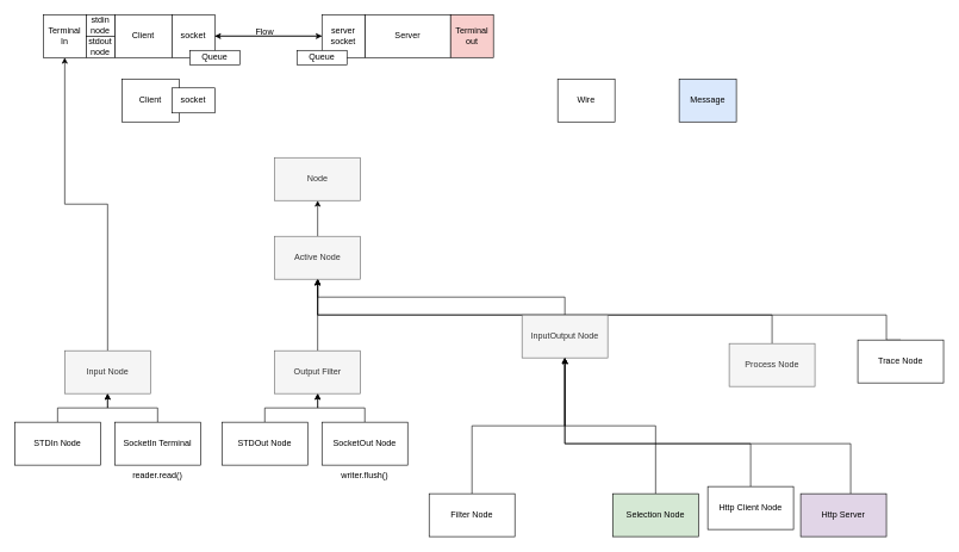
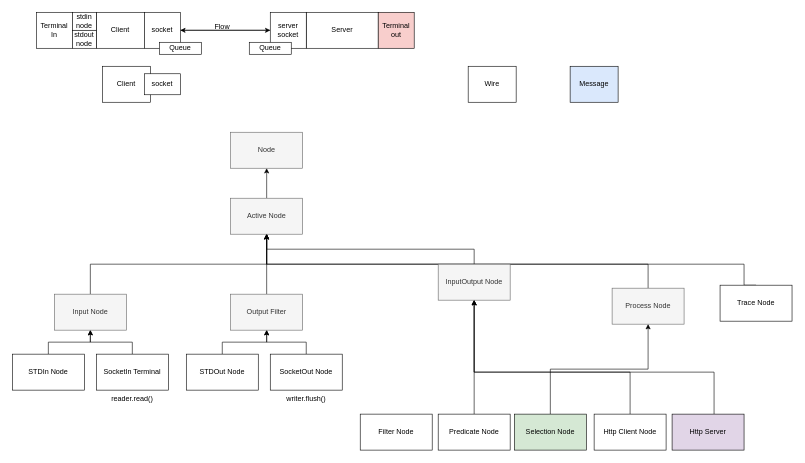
- <mxCell id="6" style="edgeStyle=orthogonalEdgeStyle;rounded=0;orthogonalLoop=1;jettySize=auto;html=1;exitX=0.5;exitY=0;exitDx=0;exitDy=0;" parent="1" source="7" target="17" edge="1"><mxGeometry relative="1" as="geometry" /></mxCell>
+ <mxCell id="6" style="edgeStyle=orthogonalEdgeStyle;rounded=0;orthogonalLoop=1;jettySize=auto;html=1;exitX=0.5;exitY=0;exitDx=0;exitDy=0;entryX=0.5;entryY=1;entryDx=0;entryDy=0;" parent="1" source="7" target="5" edge="1"><mxGeometry relative="1" as="geometry" /></mxCell>
- <mxCell id="40" style="edgeStyle=orthogonalEdgeStyle;rounded=0;orthogonalLoop=1;jettySize=auto;html=1;exitX=0.5;exitY=0;exitDx=0;exitDy=0;entryX=0.5;entryY=1;entryDx=0;entryDy=0;" parent="1" source="41" target="29" edge="1"><mxGeometry relative="1" as="geometry" /></mxCell>
- <mxCell id="44" style="edgeStyle=orthogonalEdgeStyle;rounded=0;orthogonalLoop=1;jettySize=auto;html=1;exitX=0.5;exitY=0;exitDx=0;exitDy=0;" parent="1" source="45" target="29" edge="1"><mxGeometry relative="1" as="geometry" /></mxCell>
+ <mxCell id="44" style="edgeStyle=orthogonalEdgeStyle;rounded=0;orthogonalLoop=1;jettySize=auto;html=1;exitX=0.5;exitY=0;exitDx=0;exitDy=0;" parent="1" source="45" target="11" edge="1"><mxGeometry relative="1" as="geometry" /></mxCell>
+ <mxCell id="42" style="edgeStyle=orthogonalEdgeStyle;rounded=0;orthogonalLoop=1;jettySize=auto;html=1;exitX=0.5;exitY=0;exitDx=0;exitDy=0;" parent="1" source="43" target="29" edge="1"><mxGeometry relative="1" as="geometry" /></mxCell>
- <mxCell id="47" value="Http Client Node" style="rounded=0;whiteSpace=wrap;html=1;" vertex="1" parent="1"><mxGeometry x="990" y="680" width="120" height="60" as="geometry" /></mxCell>
+ <mxCell id="47" value="Http Client Node" style="rounded=0;whiteSpace=wrap;html=1;" vertex="1" parent="1"><mxGeometry x="990" y="690" width="120" height="60" as="geometry" /></mxCell>
+ <mxCell id="43" value="Predicate Node" style="rounded=0;whiteSpace=wrap;html=1;" parent="1" vertex="1"><mxGeometry x="730" y="690" width="120" height="60" as="geometry" /></mxCell>
